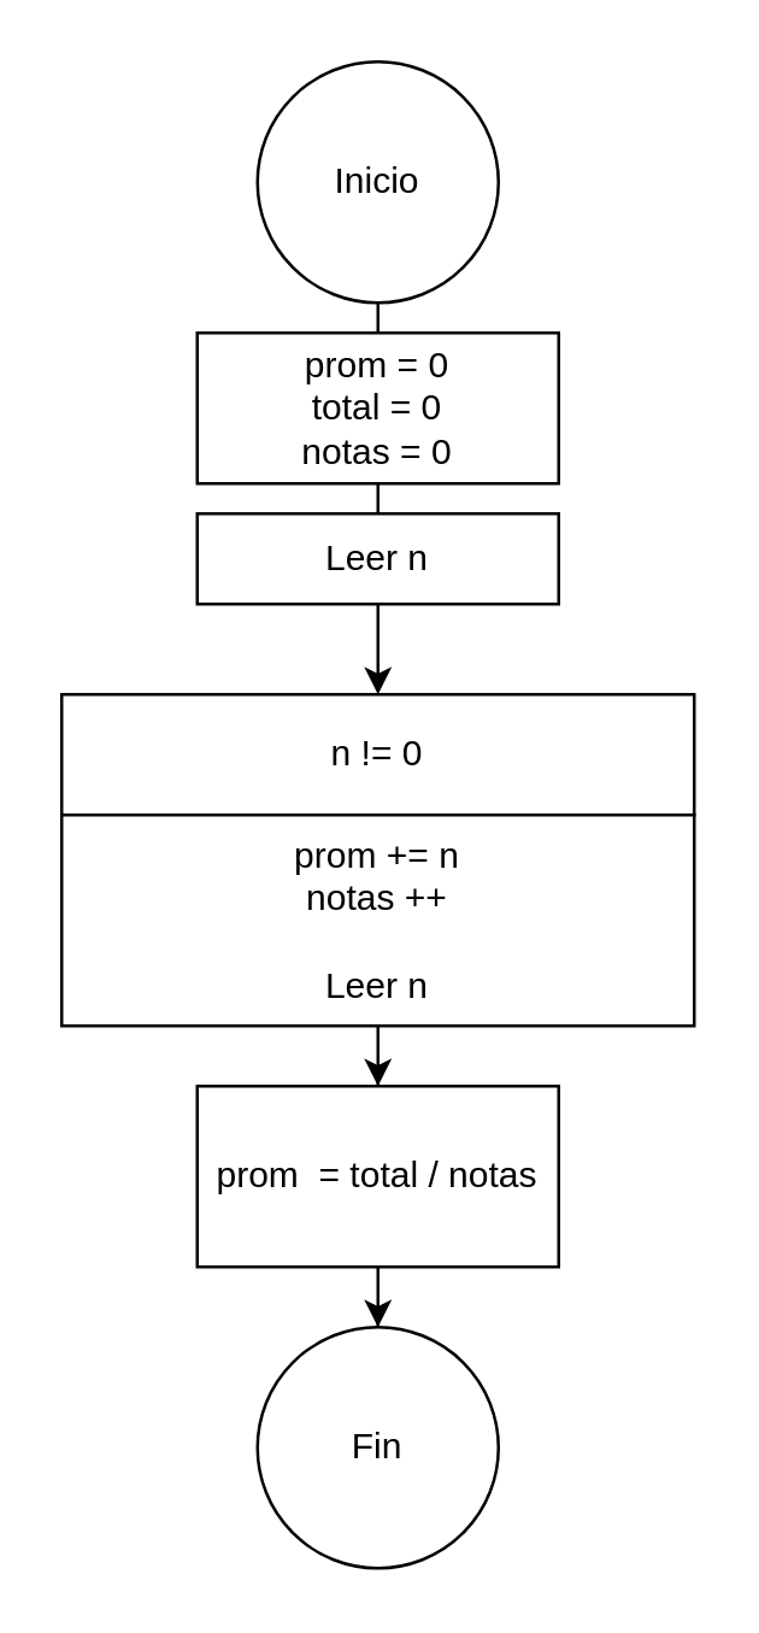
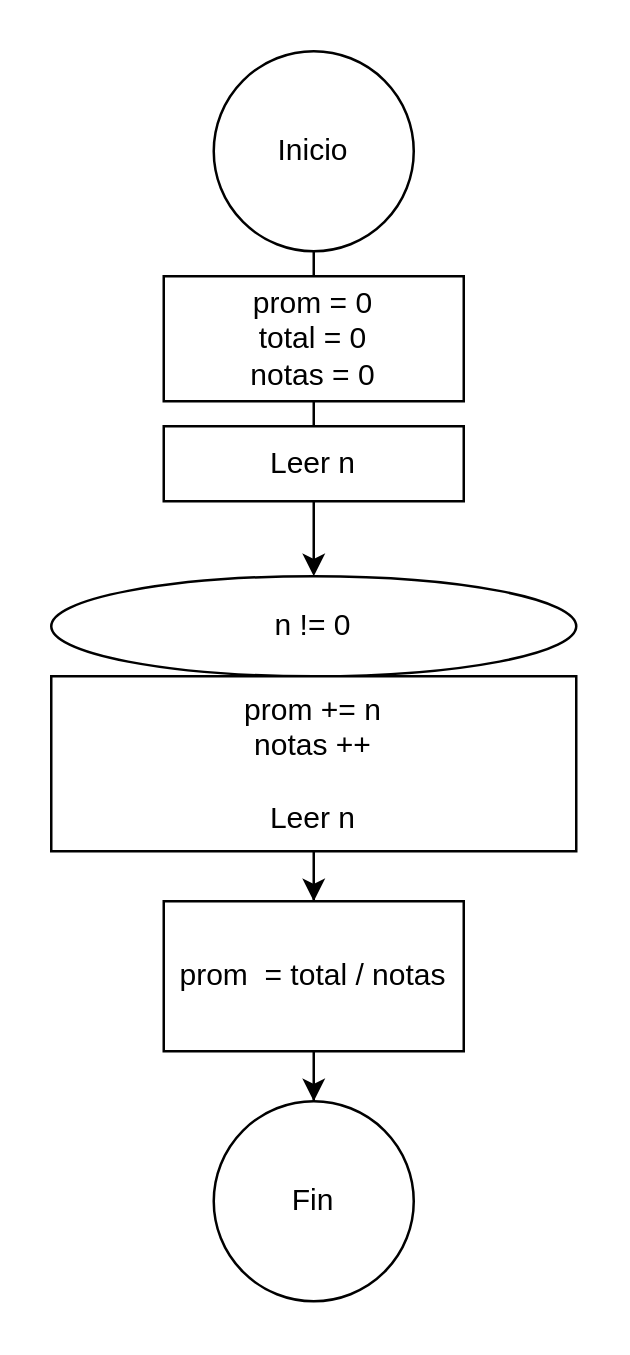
- <mxCell id="5" value="n != 0" style="rounded=0;whiteSpace=wrap;html=1;" vertex="1" parent="1"><mxGeometry x="20" y="230" width="210" height="40" as="geometry" /></mxCell>
+ <mxCell id="5" value="n != 0" style="ellipse;whiteSpace=wrap;html=1;" vertex="1" parent="1"><mxGeometry x="20" y="230" width="210" height="40" as="geometry" /></mxCell>
